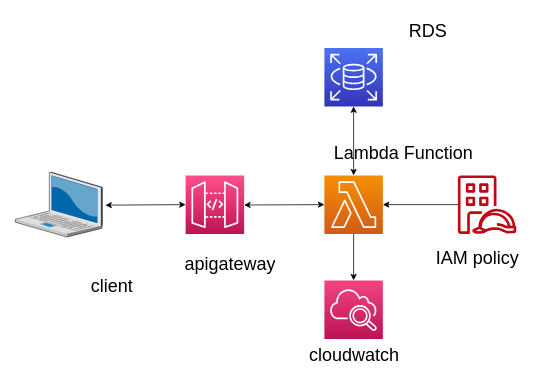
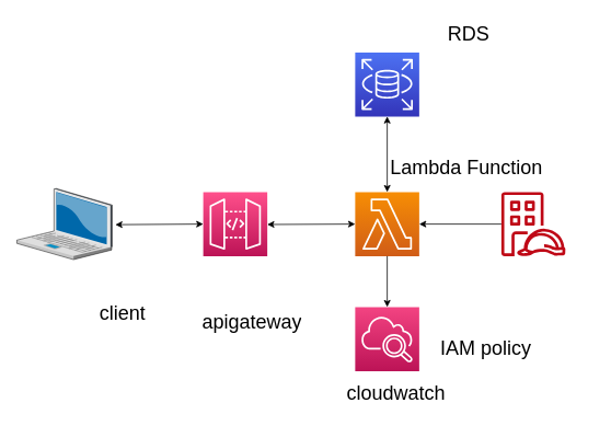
- <mxCell id="17" value="&lt;h1&gt;&lt;span style=&quot;font-weight: normal;&quot;&gt;Lambda Function&lt;/span&gt;&lt;/h1&gt;" style="text;html=1;strokeColor=none;fillColor=none;spacing=5;spacingTop=-20;whiteSpace=wrap;overflow=hidden;rounded=0;" vertex="1" parent="1"><mxGeometry x="440" y="183" width="200" height="42.25" as="geometry" /></mxCell>
+ <mxCell id="17" value="&lt;h1&gt;&lt;span style=&quot;font-weight: normal;&quot;&gt;Lambda Function&lt;/span&gt;&lt;/h1&gt;" style="text;html=1;strokeColor=none;fillColor=none;spacing=5;spacingTop=-20;whiteSpace=wrap;overflow=hidden;rounded=0;" vertex="1" parent="1"><mxGeometry x="470" y="183" width="200" height="42.25" as="geometry" /></mxCell>
- <mxCell id="18" value="&lt;h1&gt;&lt;span style=&quot;font-weight: normal;&quot;&gt;IAM policy&lt;/span&gt;&lt;/h1&gt;" style="text;html=1;strokeColor=none;fillColor=none;spacing=5;spacingTop=-20;whiteSpace=wrap;overflow=hidden;rounded=0;" vertex="1" parent="1"><mxGeometry x="576" y="323" width="146" height="42.25" as="geometry" /></mxCell>
+ <mxCell id="18" value="&lt;h1&gt;&lt;span style=&quot;font-weight: normal;&quot;&gt;IAM policy&lt;/span&gt;&lt;/h1&gt;" style="text;html=1;strokeColor=none;fillColor=none;spacing=5;spacingTop=-20;whiteSpace=wrap;overflow=hidden;rounded=0;" vertex="1" parent="1"><mxGeometry x="531" y="403" width="146" height="42.25" as="geometry" /></mxCell>
- <mxCell id="14" value="&lt;h1&gt;&lt;span style=&quot;font-weight: normal;&quot;&gt;apigateway&lt;/span&gt;&lt;/h1&gt;" style="text;html=1;strokeColor=none;fillColor=none;spacing=5;spacingTop=-20;whiteSpace=wrap;overflow=hidden;rounded=0;" vertex="1" parent="1"><mxGeometry x="241" y="330.75" width="149" height="42.25" as="geometry" /></mxCell>
+ <mxCell id="14" value="&lt;h1&gt;&lt;span style=&quot;font-weight: normal;&quot;&gt;apigateway&lt;/span&gt;&lt;/h1&gt;" style="text;html=1;strokeColor=none;fillColor=none;spacing=5;spacingTop=-20;whiteSpace=wrap;overflow=hidden;rounded=0;" vertex="1" parent="1"><mxGeometry x="241" y="370.75" width="149" height="42.25" as="geometry" /></mxCell>
- <mxCell id="16" value="&lt;h1&gt;&lt;span style=&quot;font-weight: normal;&quot;&gt;cloudwatch&lt;/span&gt;&lt;/h1&gt;" style="text;html=1;strokeColor=none;fillColor=none;spacing=5;spacingTop=-20;whiteSpace=wrap;overflow=hidden;rounded=0;" vertex="1" parent="1"><mxGeometry x="407" y="453" width="128" height="42.25" as="geometry" /></mxCell>
+ <mxCell id="16" value="&lt;h1&gt;&lt;span style=&quot;font-weight: normal;&quot;&gt;cloudwatch&lt;/span&gt;&lt;/h1&gt;" style="text;html=1;strokeColor=none;fillColor=none;spacing=5;spacingTop=-20;whiteSpace=wrap;overflow=hidden;rounded=0;" vertex="1" parent="1"><mxGeometry x="417" y="458" width="128" height="42.25" as="geometry" /></mxCell>
